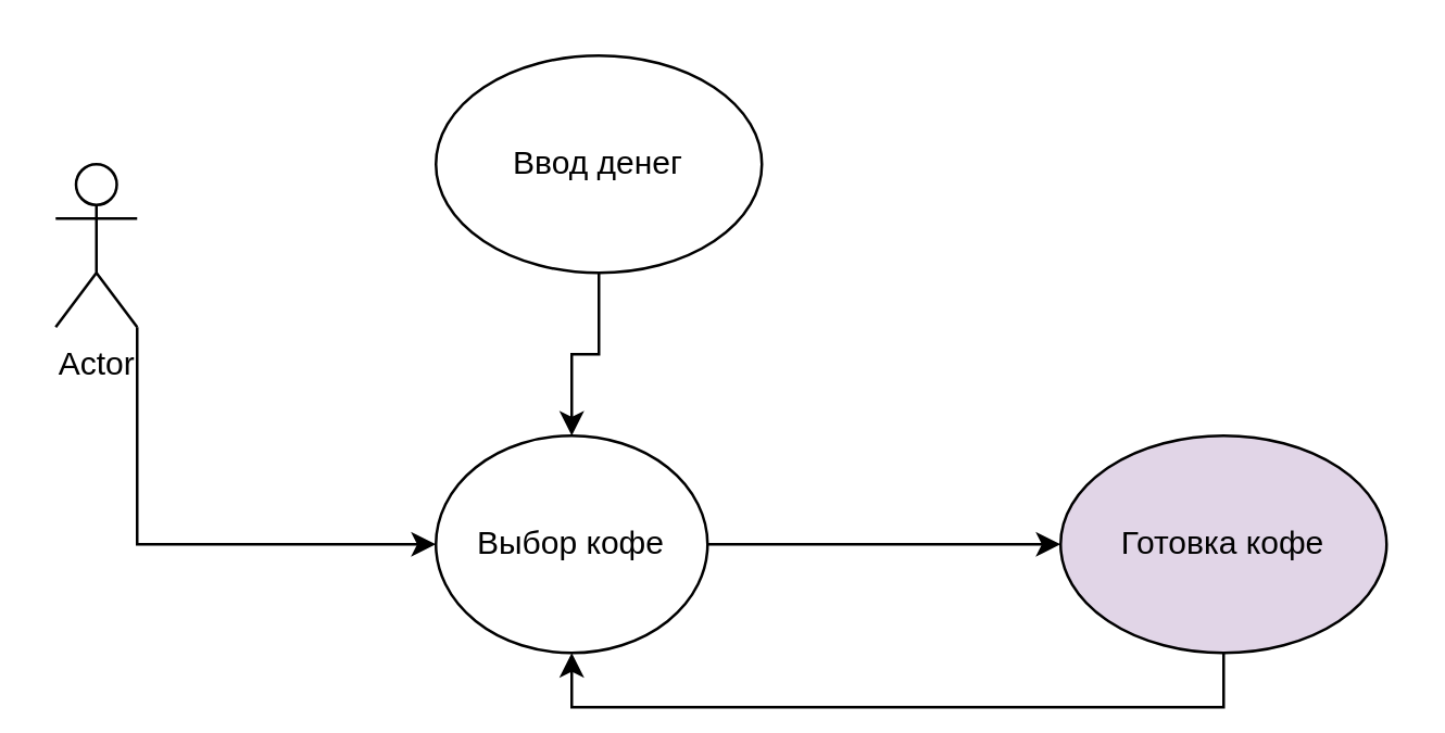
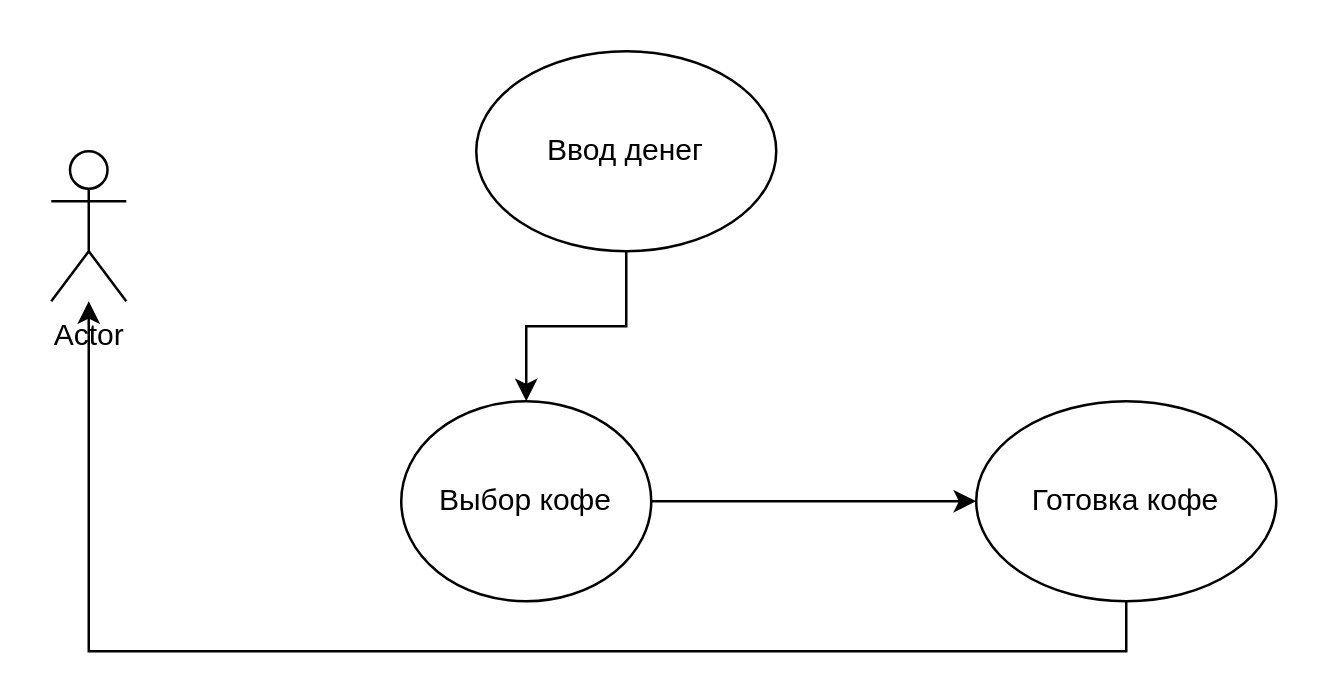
- <mxCell id="5" value="Ввод денег" style="ellipse;whiteSpace=wrap;html=1;" vertex="1" parent="1"><mxGeometry x="160" y="20" width="120" height="80" as="geometry" /></mxCell>
+ <mxCell id="5" value="Ввод денег" style="ellipse;whiteSpace=wrap;html=1;" vertex="1" parent="1"><mxGeometry x="190" y="20" width="120" height="80" as="geometry" /></mxCell>
- <mxCell id="2" style="edgeStyle=orthogonalEdgeStyle;rounded=0;orthogonalLoop=1;jettySize=auto;html=1;exitX=1;exitY=1;exitDx=0;exitDy=0;exitPerimeter=0;entryX=0;entryY=0.5;entryDx=0;entryDy=0;" edge="1" parent="1" source="3" target="7"><mxGeometry relative="1" as="geometry" /></mxCell>
- <mxCell id="9" value="Готовка кофе" style="ellipse;whiteSpace=wrap;html=1;fillColor=#e1d5e7;" vertex="1" parent="1"><mxGeometry x="390" y="160" width="120" height="80" as="geometry" /></mxCell>
+ <mxCell id="9" value="Готовка кофе" style="ellipse;whiteSpace=wrap;html=1;" vertex="1" parent="1"><mxGeometry x="390" y="160" width="120" height="80" as="geometry" /></mxCell>
- <mxCell id="8" style="edgeStyle=orthogonalEdgeStyle;rounded=0;orthogonalLoop=1;jettySize=auto;html=1;exitX=0.5;exitY=1;exitDx=0;exitDy=0;entryX=0.5;entryY=1;entryDx=0;entryDy=0;" edge="1" parent="1" source="9" target="7"><mxGeometry relative="1" as="geometry" /></mxCell>
+ <mxCell id="8" style="edgeStyle=orthogonalEdgeStyle;rounded=0;orthogonalLoop=1;jettySize=auto;html=1;exitX=0.5;exitY=1;exitDx=0;exitDy=0;" edge="1" parent="1" source="9" target="3"><mxGeometry relative="1" as="geometry" /></mxCell>
